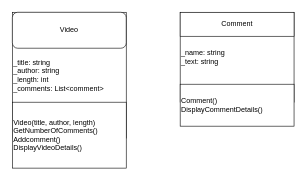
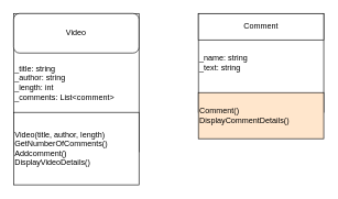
- <mxCell id="6" value="Comment()&lt;div&gt;DisplayCommentDetails()&lt;/div&gt;" style="rounded=0;whiteSpace=wrap;html=1;align=left;" parent="1" vertex="1"><mxGeometry x="300" y="140" width="190" height="70" as="geometry" /></mxCell>
+ <mxCell id="6" value="Comment()&lt;div&gt;DisplayCommentDetails()&lt;/div&gt;" style="rounded=0;whiteSpace=wrap;html=1;align=left;fillColor=#ffe6cc;" parent="1" vertex="1"><mxGeometry x="300" y="140" width="190" height="70" as="geometry" /></mxCell>
